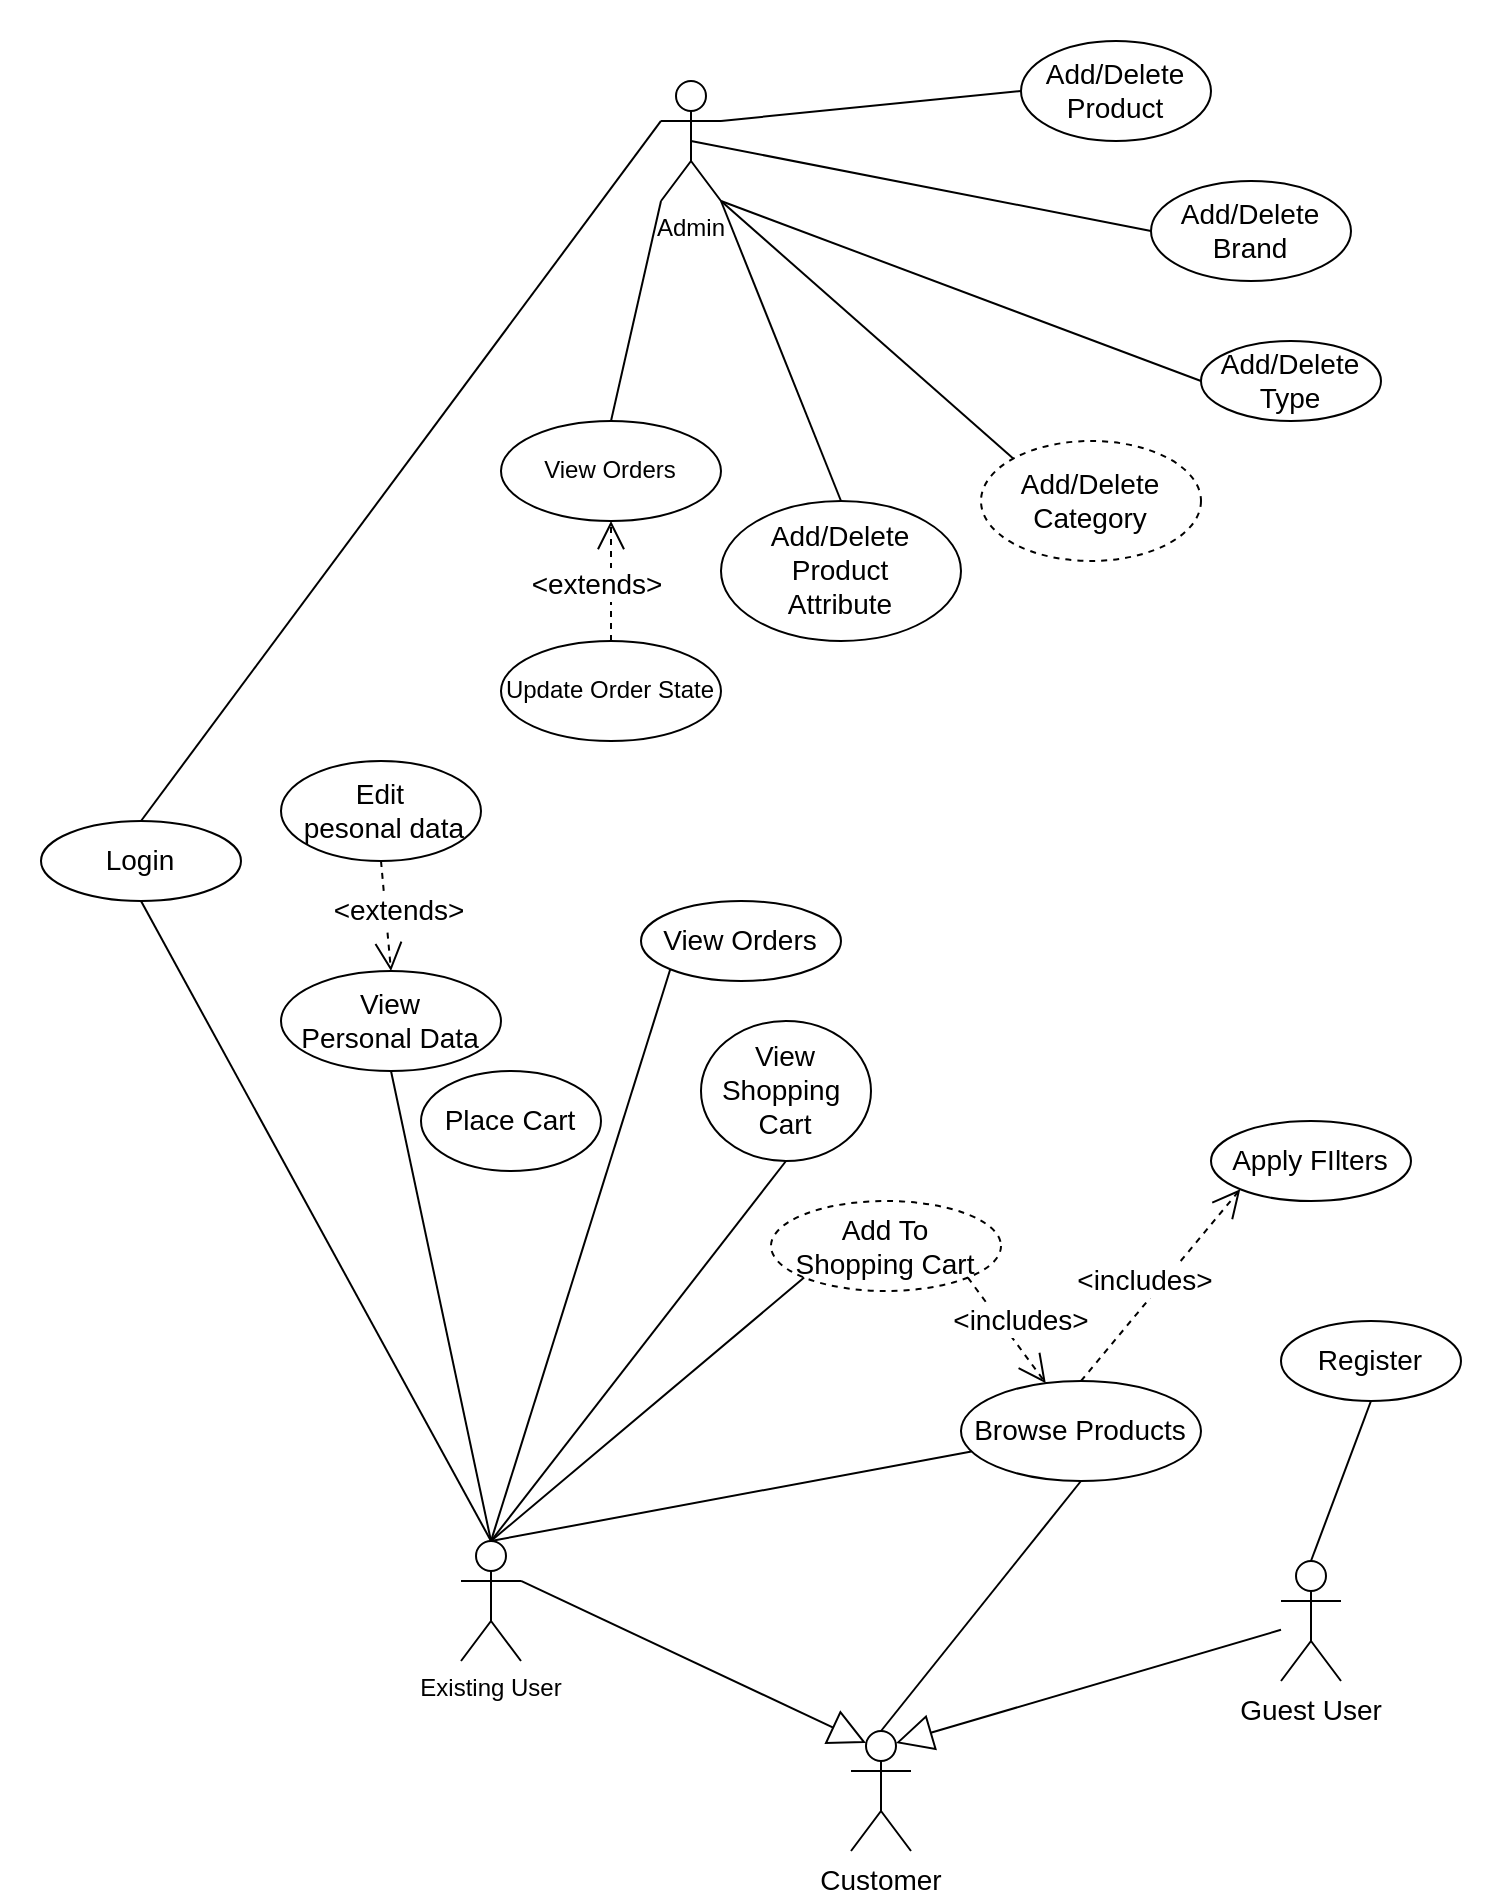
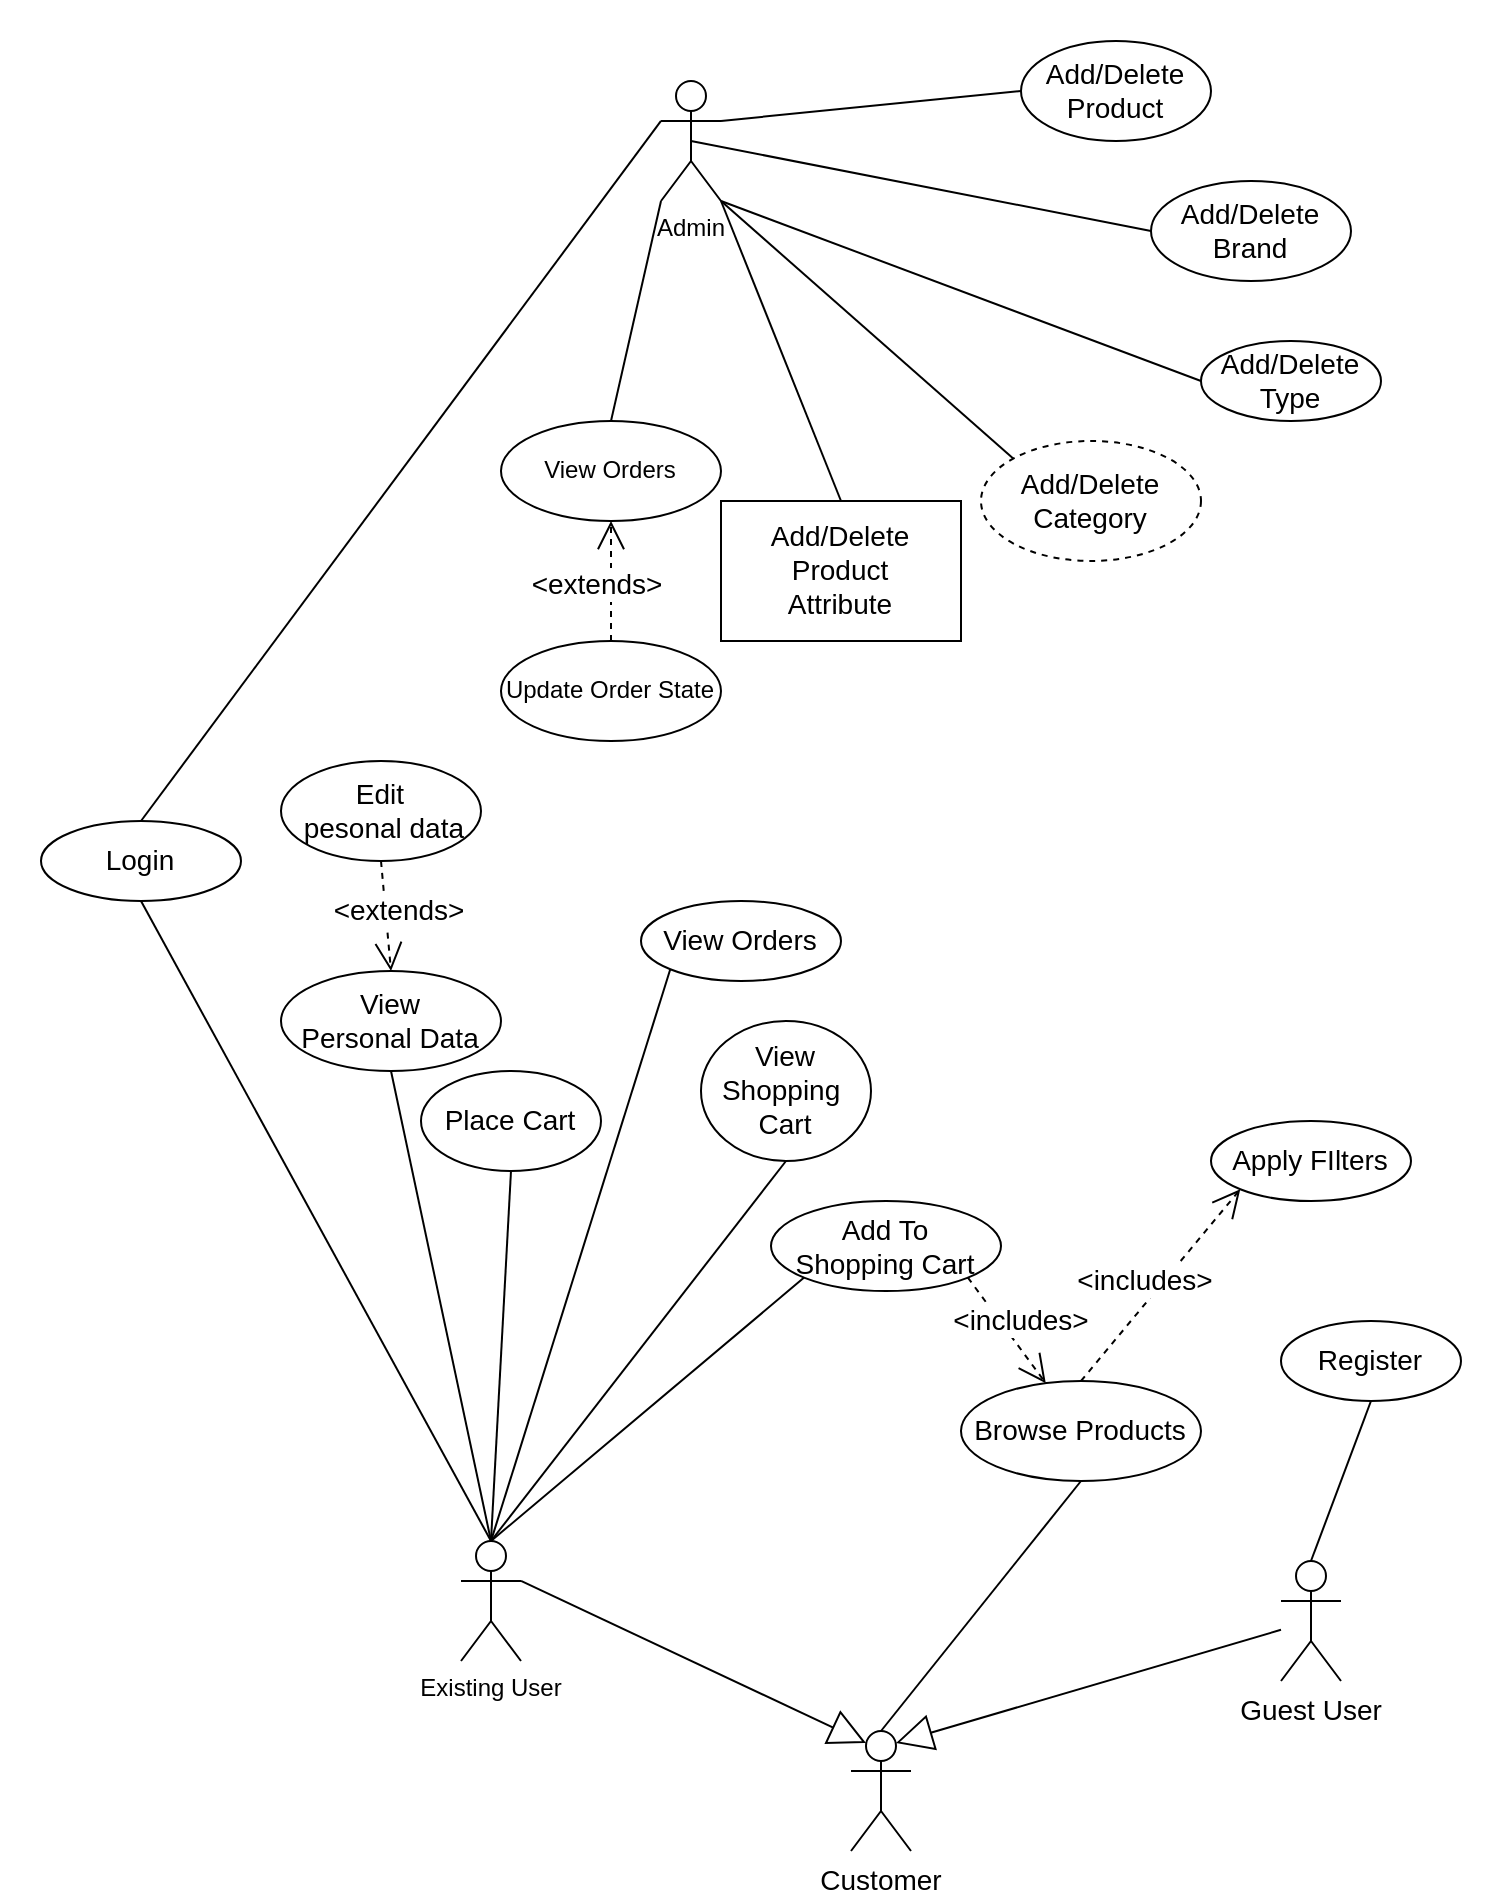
- <mxCell id="32" value="Add/Delete&lt;br&gt;Product&lt;br&gt;Attribute" style="ellipse;whiteSpace=wrap;html=1;fontSize=14;" parent="1" vertex="1"><mxGeometry x="360" y="250" width="120" height="70" as="geometry" /></mxCell>
+ <mxCell id="32" value="Add/Delete&lt;br&gt;Product&lt;br&gt;Attribute" style="whiteSpace=wrap;html=1;fontSize=14;rounded=0;" parent="1" vertex="1"><mxGeometry x="360" y="250" width="120" height="70" as="geometry" /></mxCell>
- <mxCell id="22" value="Add To &lt;br&gt;Shopping Cart" style="ellipse;whiteSpace=wrap;html=1;fontSize=14;dashed=1;" parent="1" vertex="1"><mxGeometry x="385" y="600" width="115" height="45" as="geometry" /></mxCell>
+ <mxCell id="22" value="Add To &lt;br&gt;Shopping Cart" style="ellipse;whiteSpace=wrap;html=1;fontSize=14;" parent="1" vertex="1"><mxGeometry x="385" y="600" width="115" height="45" as="geometry" /></mxCell>
- <mxCell id="24" value="" style="endArrow=none;html=1;rounded=0;fontSize=14;exitX=0.5;exitY=0;exitDx=0;exitDy=0;exitPerimeter=0;" parent="1" source="3" target="16" edge="1"><mxGeometry width="50" height="50" relative="1" as="geometry"><mxPoint x="270" y="630" as="sourcePoint" /><mxPoint x="320" y="580" as="targetPoint" /></mxGeometry></mxCell>
+ <mxCell id="24" value="" style="endArrow=none;html=1;rounded=0;fontSize=14;exitX=0.5;exitY=0;exitDx=0;exitDy=0;exitPerimeter=0;entryX=0.5;entryY=1;entryDx=0;entryDy=0;" parent="1" source="3" target="23" edge="1"><mxGeometry width="50" height="50" relative="1" as="geometry"><mxPoint x="270" y="630" as="sourcePoint" /><mxPoint x="320" y="580" as="targetPoint" /></mxGeometry></mxCell>
